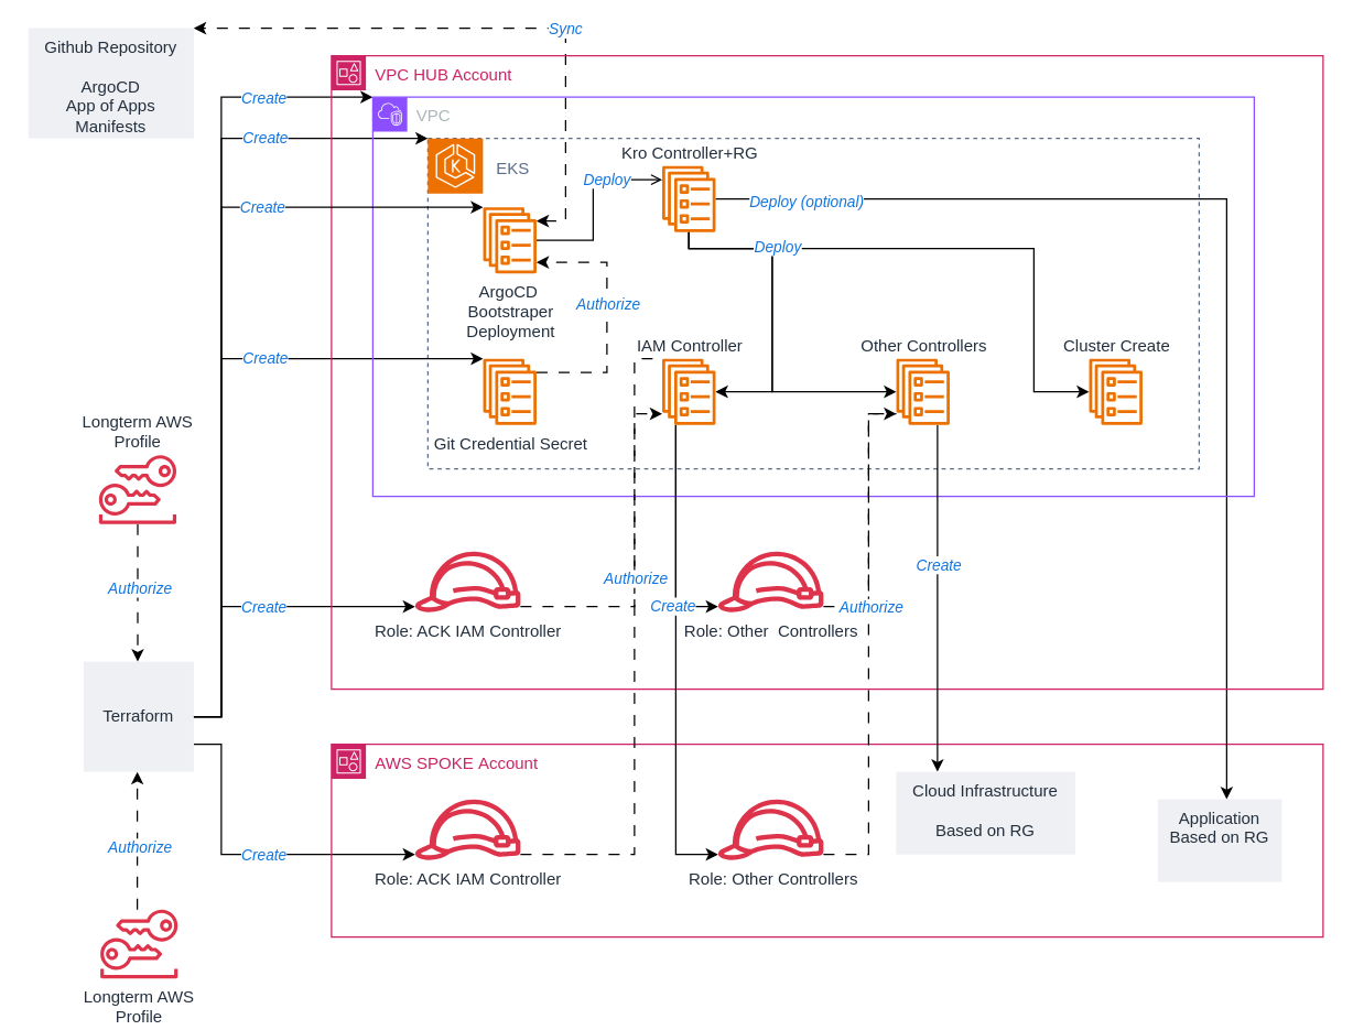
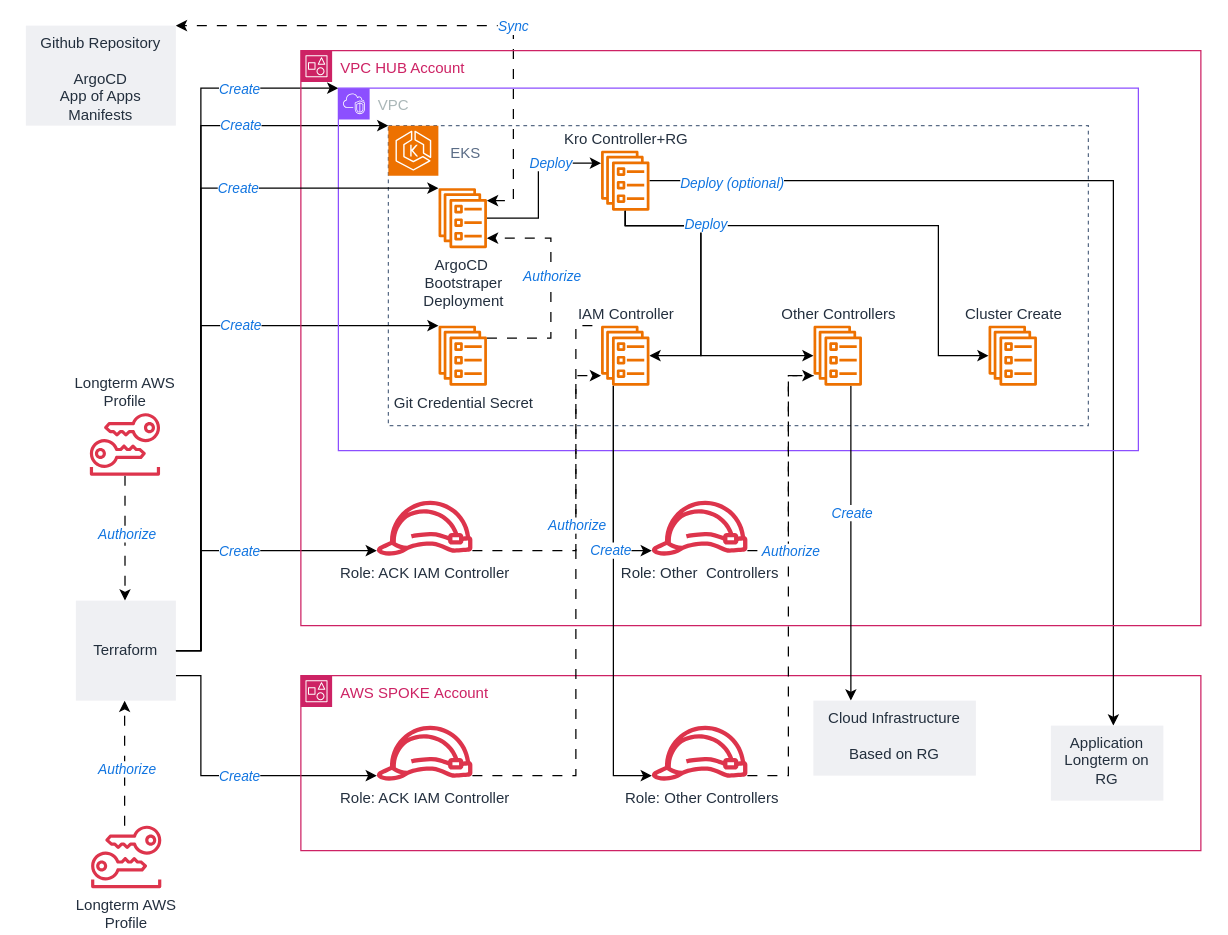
- <mxCell id="5" style="edgeStyle=orthogonalEdgeStyle;rounded=0;orthogonalLoop=1;jettySize=auto;html=1;endArrow=open;" parent="1" source="26" target="36" edge="1"><mxGeometry relative="1" as="geometry"><mxPoint x="960" y="70" as="sourcePoint" /><Array as="points"><mxPoint x="430" y="174" /><mxPoint x="430" y="130" /></Array></mxGeometry></mxCell>
+ <mxCell id="5" style="edgeStyle=orthogonalEdgeStyle;rounded=0;orthogonalLoop=1;jettySize=auto;html=1;" parent="1" source="26" target="36" edge="1"><mxGeometry relative="1" as="geometry"><mxPoint x="960" y="70" as="sourcePoint" /><Array as="points"><mxPoint x="430" y="174" /><mxPoint x="430" y="130" /></Array></mxGeometry></mxCell>
- <mxCell id="62" value="Application&lt;br&gt;Based on RG" style="fillColor=#EFF0F3;strokeColor=none;dashed=0;verticalAlign=top;fontStyle=0;fontColor=#232F3D;whiteSpace=wrap;html=1;" vertex="1" parent="1"><mxGeometry x="840" y="580" width="90" height="60" as="geometry" /></mxCell>
+ <mxCell id="62" value="Application&lt;br&gt;Longterm on RG" style="fillColor=#EFF0F3;strokeColor=none;dashed=0;verticalAlign=top;fontStyle=0;fontColor=#232F3D;whiteSpace=wrap;html=1;" vertex="1" parent="1"><mxGeometry x="840" y="580" width="90" height="60" as="geometry" /></mxCell>
